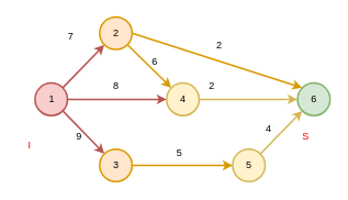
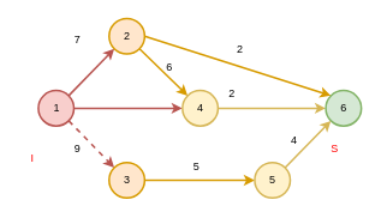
- <mxCell id="17" value="8" style="text;html=1;align=center;verticalAlign=middle;resizable=0;points=[];autosize=1;strokeColor=none;fillColor=none;" parent="1" vertex="1"><mxGeometry x="125.05" y="89.37" width="30" height="30" as="geometry" /></mxCell>
- <mxCell id="4" style="edgeStyle=none;rounded=0;orthogonalLoop=1;jettySize=auto;html=1;exitX=0.855;exitY=0.855;exitDx=0;exitDy=0;exitPerimeter=0;entryX=0.145;entryY=0.145;entryDx=0;entryDy=0;entryPerimeter=0;strokeWidth=2;fillColor=#f8cecc;strokeColor=#b85450;" parent="1" source="5" target="7" edge="1"><mxGeometry relative="1" as="geometry" /></mxCell>
+ <mxCell id="4" style="edgeStyle=none;rounded=0;orthogonalLoop=1;jettySize=auto;html=1;exitX=0.855;exitY=0.855;exitDx=0;exitDy=0;exitPerimeter=0;entryX=0.145;entryY=0.145;entryDx=0;entryDy=0;entryPerimeter=0;strokeWidth=2;fillColor=#f8cecc;strokeColor=#b85450;dashed=1;" parent="1" source="5" target="7" edge="1"><mxGeometry relative="1" as="geometry" /></mxCell>
- <mxCell id="18" value="9" style="text;html=1;align=center;verticalAlign=middle;resizable=0;points=[];autosize=1;strokeColor=none;fillColor=none;" parent="1" vertex="1"><mxGeometry x="80.37" y="150" width="30" height="30" as="geometry" /></mxCell>
+ <mxCell id="18" value="9" style="text;html=1;align=center;verticalAlign=middle;resizable=0;points=[];autosize=1;strokeColor=none;fillColor=none;" parent="1" vertex="1"><mxGeometry x="70.37" y="150" width="30" height="30" as="geometry" /></mxCell>
